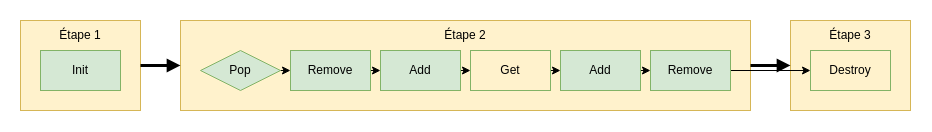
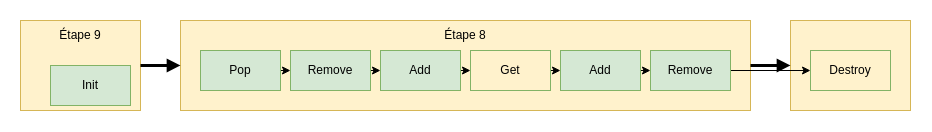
- <mxCell id="17" value="Étape 1" style="text;html=1;strokeColor=none;fillColor=none;align=center;verticalAlign=middle;whiteSpace=wrap;rounded=0;" vertex="1" parent="1"><mxGeometry x="50" y="20" width="60" height="30" as="geometry" /></mxCell>
+ <mxCell id="17" value="Étape 9" style="text;html=1;strokeColor=none;fillColor=none;align=center;verticalAlign=middle;whiteSpace=wrap;rounded=0;" vertex="1" parent="1"><mxGeometry x="50" y="20" width="60" height="30" as="geometry" /></mxCell>
- <mxCell id="18" value="&lt;div&gt;Étape 2&lt;/div&gt;" style="text;html=1;strokeColor=none;fillColor=none;align=center;verticalAlign=middle;whiteSpace=wrap;rounded=0;" vertex="1" parent="1"><mxGeometry x="435" y="20" width="60" height="30" as="geometry" /></mxCell>
+ <mxCell id="18" value="&lt;div&gt;Étape 8&lt;/div&gt;" style="text;html=1;strokeColor=none;fillColor=none;align=center;verticalAlign=middle;whiteSpace=wrap;rounded=0;" vertex="1" parent="1"><mxGeometry x="435" y="20" width="60" height="30" as="geometry" /></mxCell>
- <mxCell id="19" value="&lt;div&gt;Étape 3&lt;/div&gt;" style="text;html=1;strokeColor=none;fillColor=none;align=center;verticalAlign=middle;whiteSpace=wrap;rounded=0;" vertex="1" parent="1"><mxGeometry x="820" y="20" width="60" height="30" as="geometry" /></mxCell>
- <mxCell id="6" value="Init" style="rounded=0;whiteSpace=wrap;html=1;fillColor=#d5e8d4;strokeColor=#82b366;" vertex="1" parent="1"><mxGeometry x="40" y="50" width="80" height="40" as="geometry" /></mxCell>
+ <mxCell id="6" value="Init" style="rounded=0;whiteSpace=wrap;html=1;fillColor=#d5e8d4;strokeColor=#82b366;" vertex="1" parent="1"><mxGeometry x="50" y="65" width="80" height="40" as="geometry" /></mxCell>
- <mxCell id="11" value="Pop" style="rhombus;whiteSpace=wrap;html=1;fillColor=#d5e8d4;strokeColor=#82b366;" vertex="1" parent="1"><mxGeometry x="200" y="50" width="80" height="40" as="geometry" /></mxCell>
+ <mxCell id="11" value="Pop" style="rounded=0;whiteSpace=wrap;html=1;fillColor=#d5e8d4;strokeColor=#82b366;" vertex="1" parent="1"><mxGeometry x="200" y="50" width="80" height="40" as="geometry" /></mxCell>
